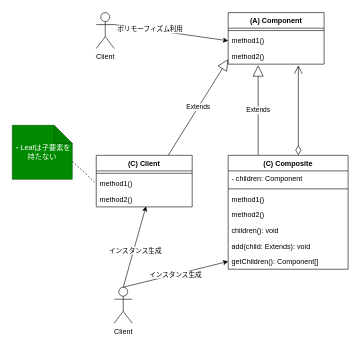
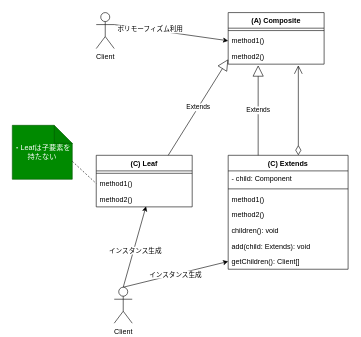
- <mxCell id="2" value="(A) Component" style="swimlane;fontStyle=1;align=center;verticalAlign=top;childLayout=stackLayout;horizontal=1;startSize=26;horizontalStack=0;resizeParent=1;resizeParentMax=0;resizeLast=0;collapsible=1;marginBottom=0;" parent="1" vertex="1"><mxGeometry x="380" y="20" width="160" height="86" as="geometry" /></mxCell>
+ <mxCell id="2" value="(A) Composite" style="swimlane;fontStyle=1;align=center;verticalAlign=top;childLayout=stackLayout;horizontal=1;startSize=26;horizontalStack=0;resizeParent=1;resizeParentMax=0;resizeLast=0;collapsible=1;marginBottom=0;" parent="1" vertex="1"><mxGeometry x="380" y="20" width="160" height="86" as="geometry" /></mxCell>
- <mxCell id="6" value="(C) Client" style="swimlane;fontStyle=1;align=center;verticalAlign=top;childLayout=stackLayout;horizontal=1;startSize=26;horizontalStack=0;resizeParent=1;resizeParentMax=0;resizeLast=0;collapsible=1;marginBottom=0;" parent="1" vertex="1"><mxGeometry x="160" y="258" width="160" height="86" as="geometry" /></mxCell>
+ <mxCell id="6" value="(C) Leaf" style="swimlane;fontStyle=1;align=center;verticalAlign=top;childLayout=stackLayout;horizontal=1;startSize=26;horizontalStack=0;resizeParent=1;resizeParentMax=0;resizeLast=0;collapsible=1;marginBottom=0;" parent="1" vertex="1"><mxGeometry x="160" y="258" width="160" height="86" as="geometry" /></mxCell>
- <mxCell id="10" value="(C) Composite" style="swimlane;fontStyle=1;align=center;verticalAlign=top;childLayout=stackLayout;horizontal=1;startSize=26;horizontalStack=0;resizeParent=1;resizeParentMax=0;resizeLast=0;collapsible=1;marginBottom=0;" parent="1" vertex="1"><mxGeometry x="380" y="258" width="200" height="190" as="geometry" /></mxCell>
+ <mxCell id="10" value="(C) Extends" style="swimlane;fontStyle=1;align=center;verticalAlign=top;childLayout=stackLayout;horizontal=1;startSize=26;horizontalStack=0;resizeParent=1;resizeParentMax=0;resizeLast=0;collapsible=1;marginBottom=0;" parent="1" vertex="1"><mxGeometry x="380" y="258" width="200" height="190" as="geometry" /></mxCell>
- <mxCell id="11" value="- children: Component" style="text;strokeColor=none;fillColor=none;align=left;verticalAlign=top;spacingLeft=4;spacingRight=4;overflow=hidden;rotatable=0;points=[[0,0.5],[1,0.5]];portConstraint=eastwest;" parent="10" vertex="1"><mxGeometry y="26" width="200" height="26" as="geometry" /></mxCell>
+ <mxCell id="11" value="- child: Component" style="text;strokeColor=none;fillColor=none;align=left;verticalAlign=top;spacingLeft=4;spacingRight=4;overflow=hidden;rotatable=0;points=[[0,0.5],[1,0.5]];portConstraint=eastwest;" parent="10" vertex="1"><mxGeometry y="26" width="200" height="26" as="geometry" /></mxCell>
- <mxCell id="17" value="getChildren(): Component[]" style="text;strokeColor=none;fillColor=none;align=left;verticalAlign=top;spacingLeft=4;spacingRight=4;overflow=hidden;rotatable=0;points=[[0,0.5],[1,0.5]];portConstraint=eastwest;" parent="10" vertex="1"><mxGeometry y="164" width="200" height="26" as="geometry" /></mxCell>
+ <mxCell id="17" value="getChildren(): Client[]" style="text;strokeColor=none;fillColor=none;align=left;verticalAlign=top;spacingLeft=4;spacingRight=4;overflow=hidden;rotatable=0;points=[[0,0.5],[1,0.5]];portConstraint=eastwest;" parent="10" vertex="1"><mxGeometry y="164" width="200" height="26" as="geometry" /></mxCell>
